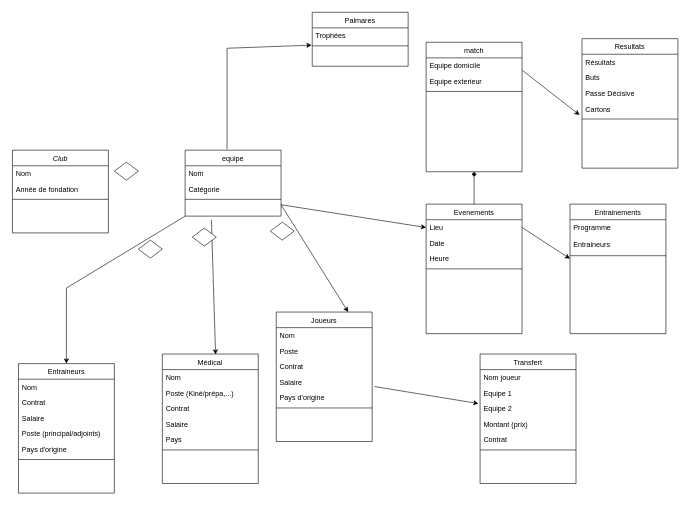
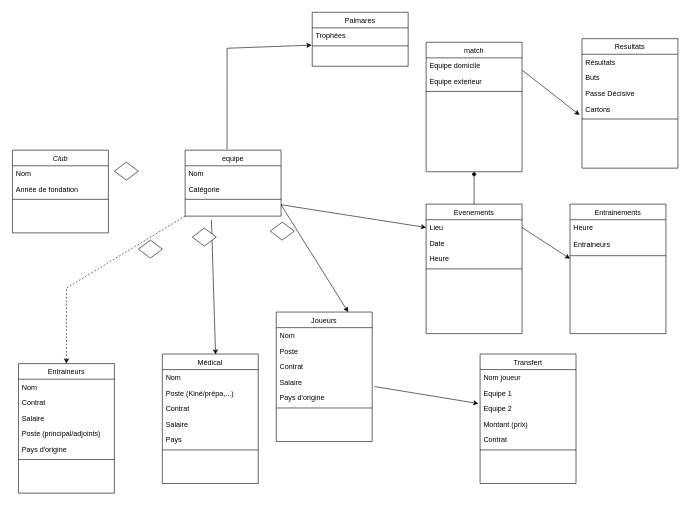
- <mxCell id="60" value="Programme&#10;&#10;Entraineurs" style="text;align=left;verticalAlign=top;spacingLeft=4;spacingRight=4;overflow=hidden;rotatable=0;points=[[0,0.5],[1,0.5]];portConstraint=eastwest;rounded=0;shadow=0;html=0;" vertex="1" parent="59"><mxGeometry y="26" width="160" height="56" as="geometry" /></mxCell>
+ <mxCell id="60" value="Heure&#10;&#10;Entraineurs" style="text;align=left;verticalAlign=top;spacingLeft=4;spacingRight=4;overflow=hidden;rotatable=0;points=[[0,0.5],[1,0.5]];portConstraint=eastwest;rounded=0;shadow=0;html=0;" vertex="1" parent="59"><mxGeometry y="26" width="160" height="56" as="geometry" /></mxCell>
- <mxCell id="34" value="" style="endArrow=classic;html=1;rounded=0;exitX=0;exitY=1;exitDx=0;exitDy=0;entryX=0.5;entryY=0;entryDx=0;entryDy=0;" edge="1" parent="1" source="6" target="20"><mxGeometry width="50" height="50" relative="1" as="geometry"><mxPoint x="250" y="687" as="sourcePoint" /><mxPoint x="240" y="760" as="targetPoint" /><Array as="points"><mxPoint x="110" y="480" /></Array></mxGeometry></mxCell>
+ <mxCell id="34" value="" style="endArrow=classic;html=1;rounded=0;exitX=0;exitY=1;exitDx=0;exitDy=0;entryX=0.5;entryY=0;entryDx=0;entryDy=0;dashed=1;" edge="1" parent="1" source="6" target="20"><mxGeometry width="50" height="50" relative="1" as="geometry"><mxPoint x="250" y="687" as="sourcePoint" /><mxPoint x="240" y="760" as="targetPoint" /><Array as="points"><mxPoint x="110" y="480" /></Array></mxGeometry></mxCell>
